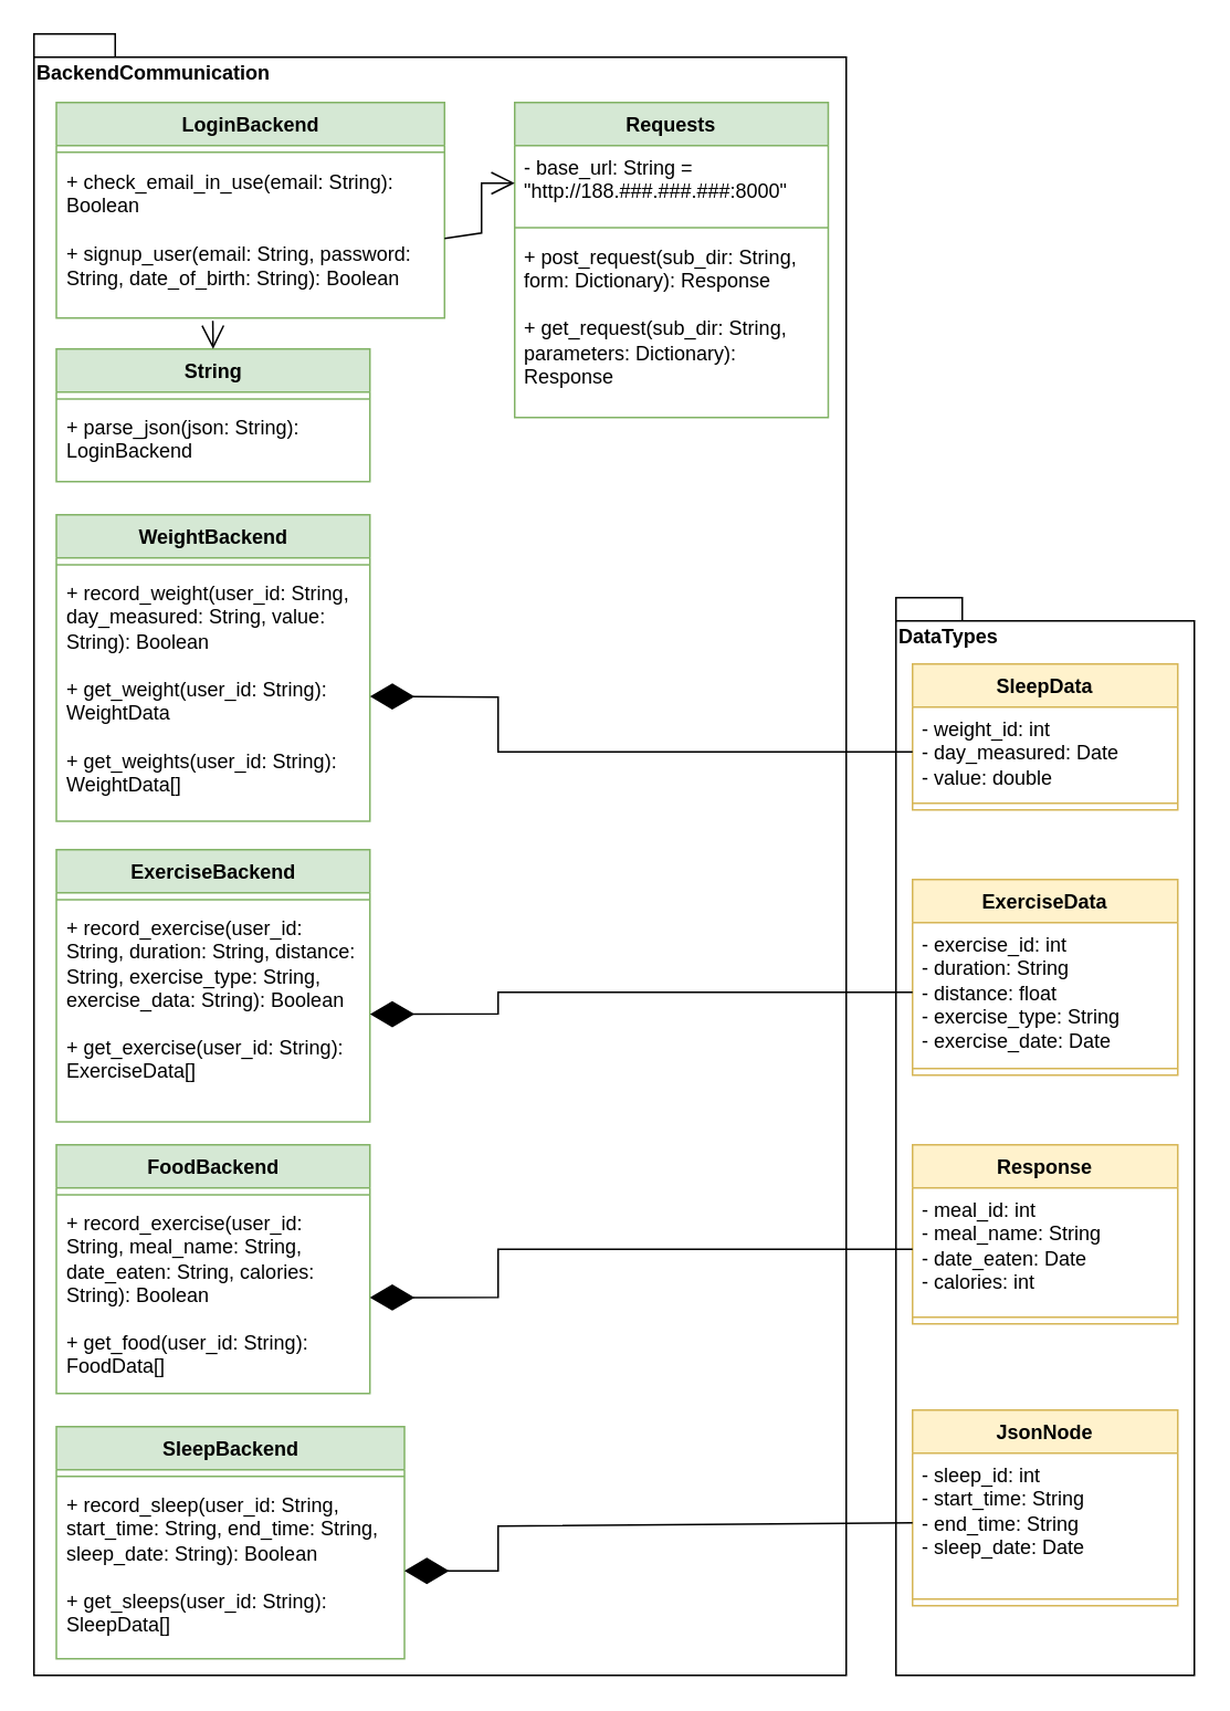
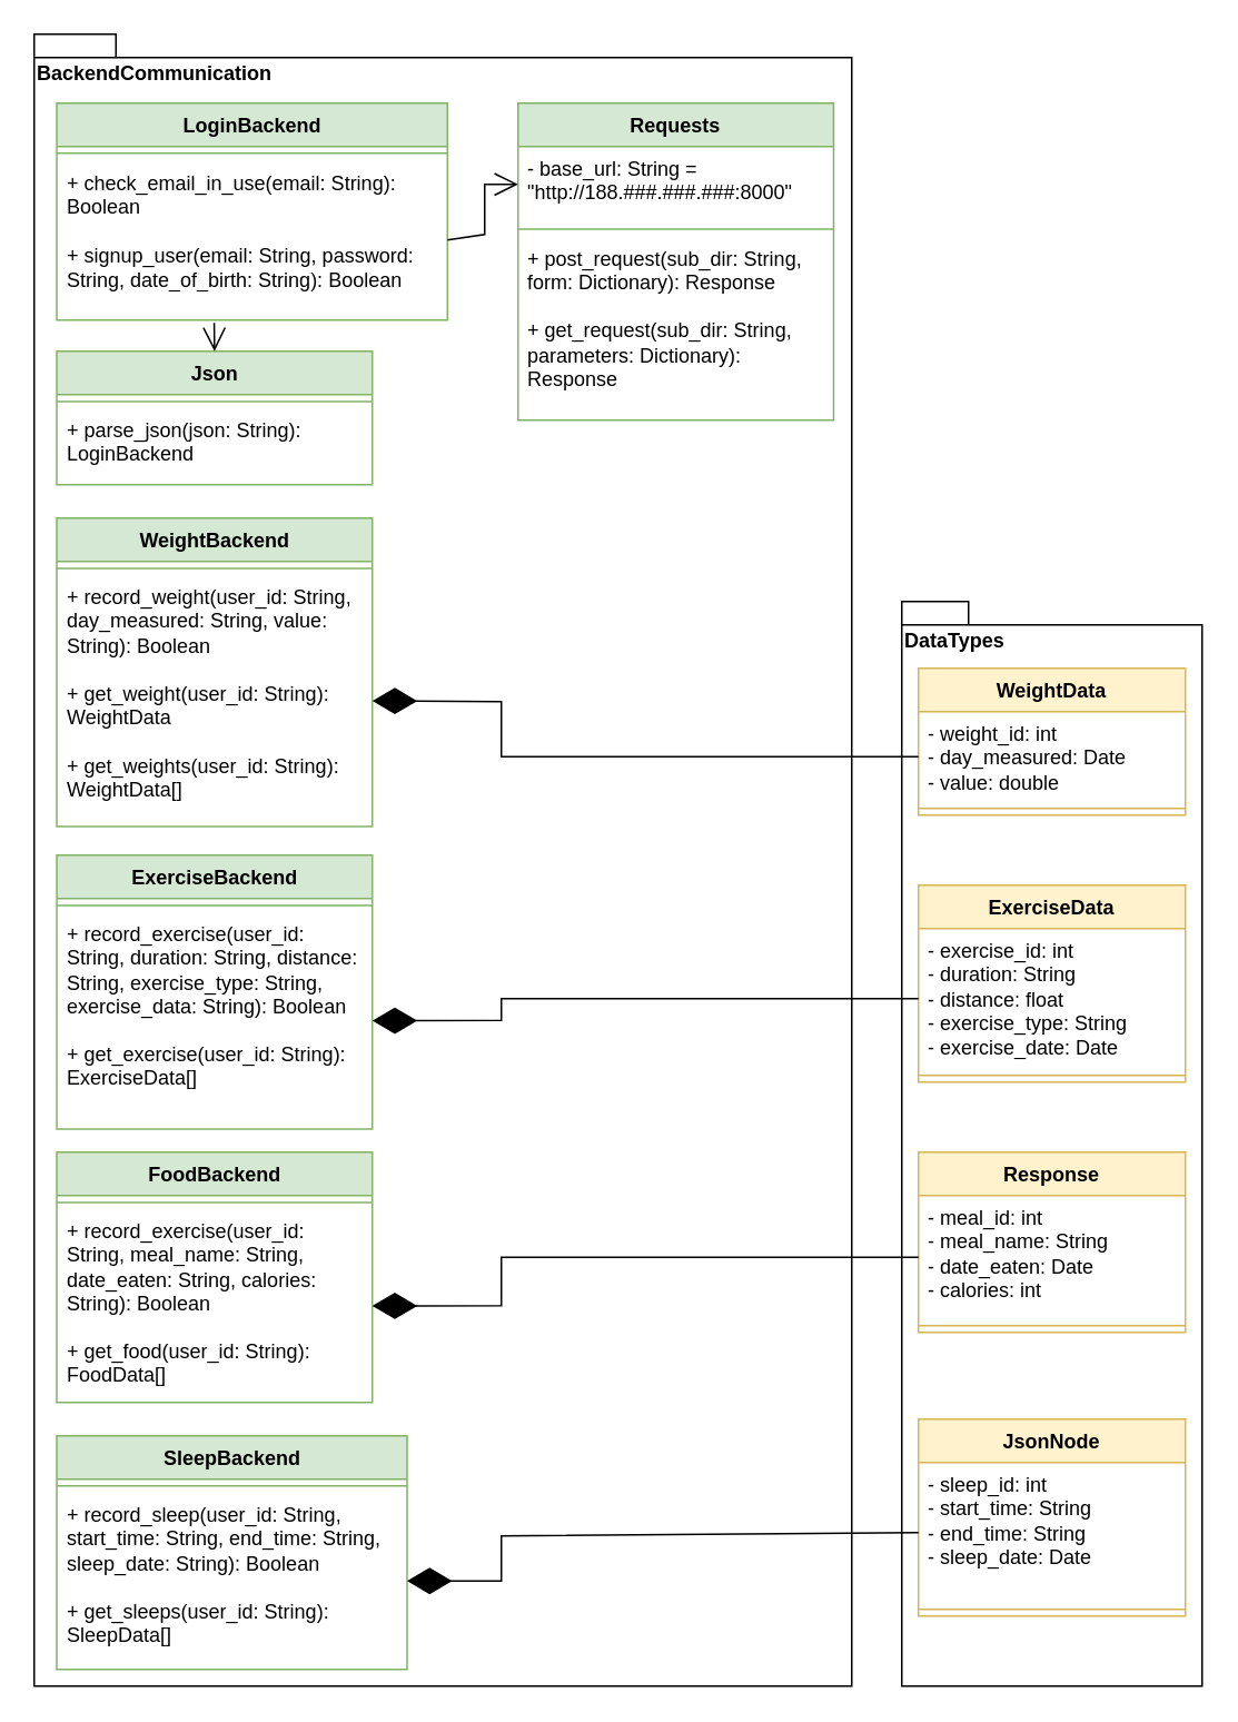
- <mxCell id="16" value="String" style="swimlane;fontStyle=1;align=center;verticalAlign=top;childLayout=stackLayout;horizontal=1;startSize=26;horizontalStack=0;resizeParent=1;resizeParentMax=0;resizeLast=0;collapsible=1;marginBottom=0;whiteSpace=wrap;html=1;fillColor=#d5e8d4;strokeColor=#82b366;" vertex="1" parent="1"><mxGeometry x="33.511" y="210.003" width="189.15" height="80.003" as="geometry" /></mxCell>
+ <mxCell id="16" value="Json" style="swimlane;fontStyle=1;align=center;verticalAlign=top;childLayout=stackLayout;horizontal=1;startSize=26;horizontalStack=0;resizeParent=1;resizeParentMax=0;resizeLast=0;collapsible=1;marginBottom=0;whiteSpace=wrap;html=1;fillColor=#d5e8d4;strokeColor=#82b366;" vertex="1" parent="1"><mxGeometry x="33.511" y="210.003" width="189.15" height="80.003" as="geometry" /></mxCell>
- <mxCell id="21" value="SleepData" style="swimlane;fontStyle=1;align=center;verticalAlign=top;childLayout=stackLayout;horizontal=1;startSize=26;horizontalStack=0;resizeParent=1;resizeParentMax=0;resizeLast=0;collapsible=1;marginBottom=0;whiteSpace=wrap;html=1;fillColor=#fff2cc;strokeColor=#d6b656;" vertex="1" parent="19"><mxGeometry x="10" y="40" width="160" height="88" as="geometry" /></mxCell>
+ <mxCell id="21" value="WeightData" style="swimlane;fontStyle=1;align=center;verticalAlign=top;childLayout=stackLayout;horizontal=1;startSize=26;horizontalStack=0;resizeParent=1;resizeParentMax=0;resizeLast=0;collapsible=1;marginBottom=0;whiteSpace=wrap;html=1;fillColor=#fff2cc;strokeColor=#d6b656;" vertex="1" parent="19"><mxGeometry x="10" y="40" width="160" height="88" as="geometry" /></mxCell>
